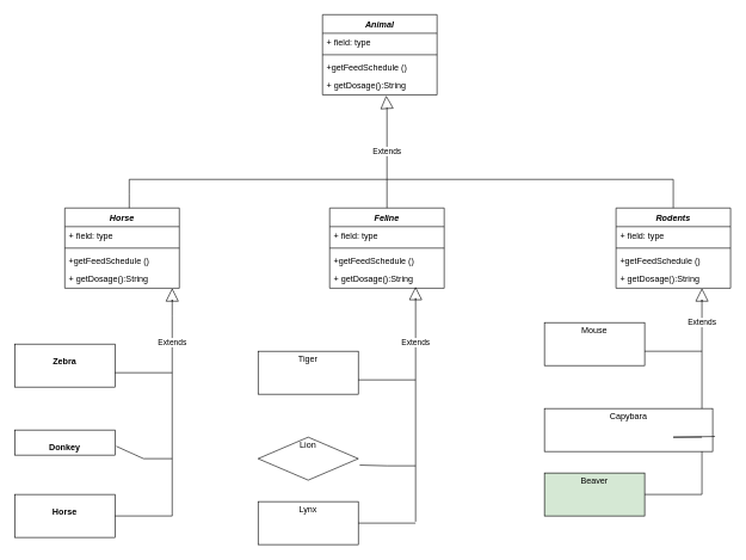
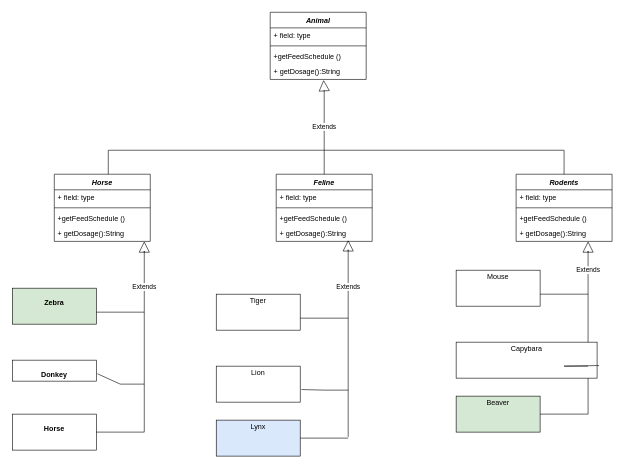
- <mxCell id="29" value="&lt;p style=&quot;margin:0px;margin-top:4px;text-align:center;&quot;&gt;&lt;br&gt;&lt;b&gt;Zebra&lt;/b&gt;&lt;/p&gt;" style="verticalAlign=top;align=left;overflow=fill;fontSize=12;fontFamily=Helvetica;html=1;" vertex="1" parent="1"><mxGeometry x="20" y="480" width="140" height="60" as="geometry" /></mxCell>
+ <mxCell id="29" value="&lt;p style=&quot;margin:0px;margin-top:4px;text-align:center;&quot;&gt;&lt;br&gt;&lt;b&gt;Zebra&lt;/b&gt;&lt;/p&gt;" style="verticalAlign=top;align=left;overflow=fill;fontSize=12;fontFamily=Helvetica;html=1;fillColor=#d5e8d4;" vertex="1" parent="1"><mxGeometry x="20" y="480" width="140" height="60" as="geometry" /></mxCell>
- <mxCell id="36" value="&lt;p style=&quot;margin:0px;margin-top:4px;text-align:center;&quot;&gt;Lion&lt;/p&gt;" style="rhombus;verticalAlign=top;align=left;overflow=fill;fontSize=12;fontFamily=Helvetica;html=1;" vertex="1" parent="1"><mxGeometry x="360" y="610" width="140" height="60" as="geometry" /></mxCell>
+ <mxCell id="36" value="&lt;p style=&quot;margin:0px;margin-top:4px;text-align:center;&quot;&gt;Lion&lt;/p&gt;" style="verticalAlign=top;align=left;overflow=fill;fontSize=12;fontFamily=Helvetica;html=1;" vertex="1" parent="1"><mxGeometry x="360" y="610" width="140" height="60" as="geometry" /></mxCell>
- <mxCell id="37" value="&lt;p style=&quot;margin: 4px 0px 0px;&quot;&gt;&lt;span style=&quot;background-color: initial;&quot;&gt;Lynx&lt;/span&gt;&lt;br&gt;&lt;/p&gt;" style="verticalAlign=top;align=center;overflow=fill;fontSize=12;fontFamily=Helvetica;html=1;" vertex="1" parent="1"><mxGeometry x="360" y="700" width="140" height="60" as="geometry" /></mxCell>
+ <mxCell id="37" value="&lt;p style=&quot;margin: 4px 0px 0px;&quot;&gt;&lt;span style=&quot;background-color: initial;&quot;&gt;Lynx&lt;/span&gt;&lt;br&gt;&lt;/p&gt;" style="verticalAlign=top;align=center;overflow=fill;fontSize=12;fontFamily=Helvetica;html=1;fillColor=#dae8fc;" vertex="1" parent="1"><mxGeometry x="360" y="700" width="140" height="60" as="geometry" /></mxCell>
